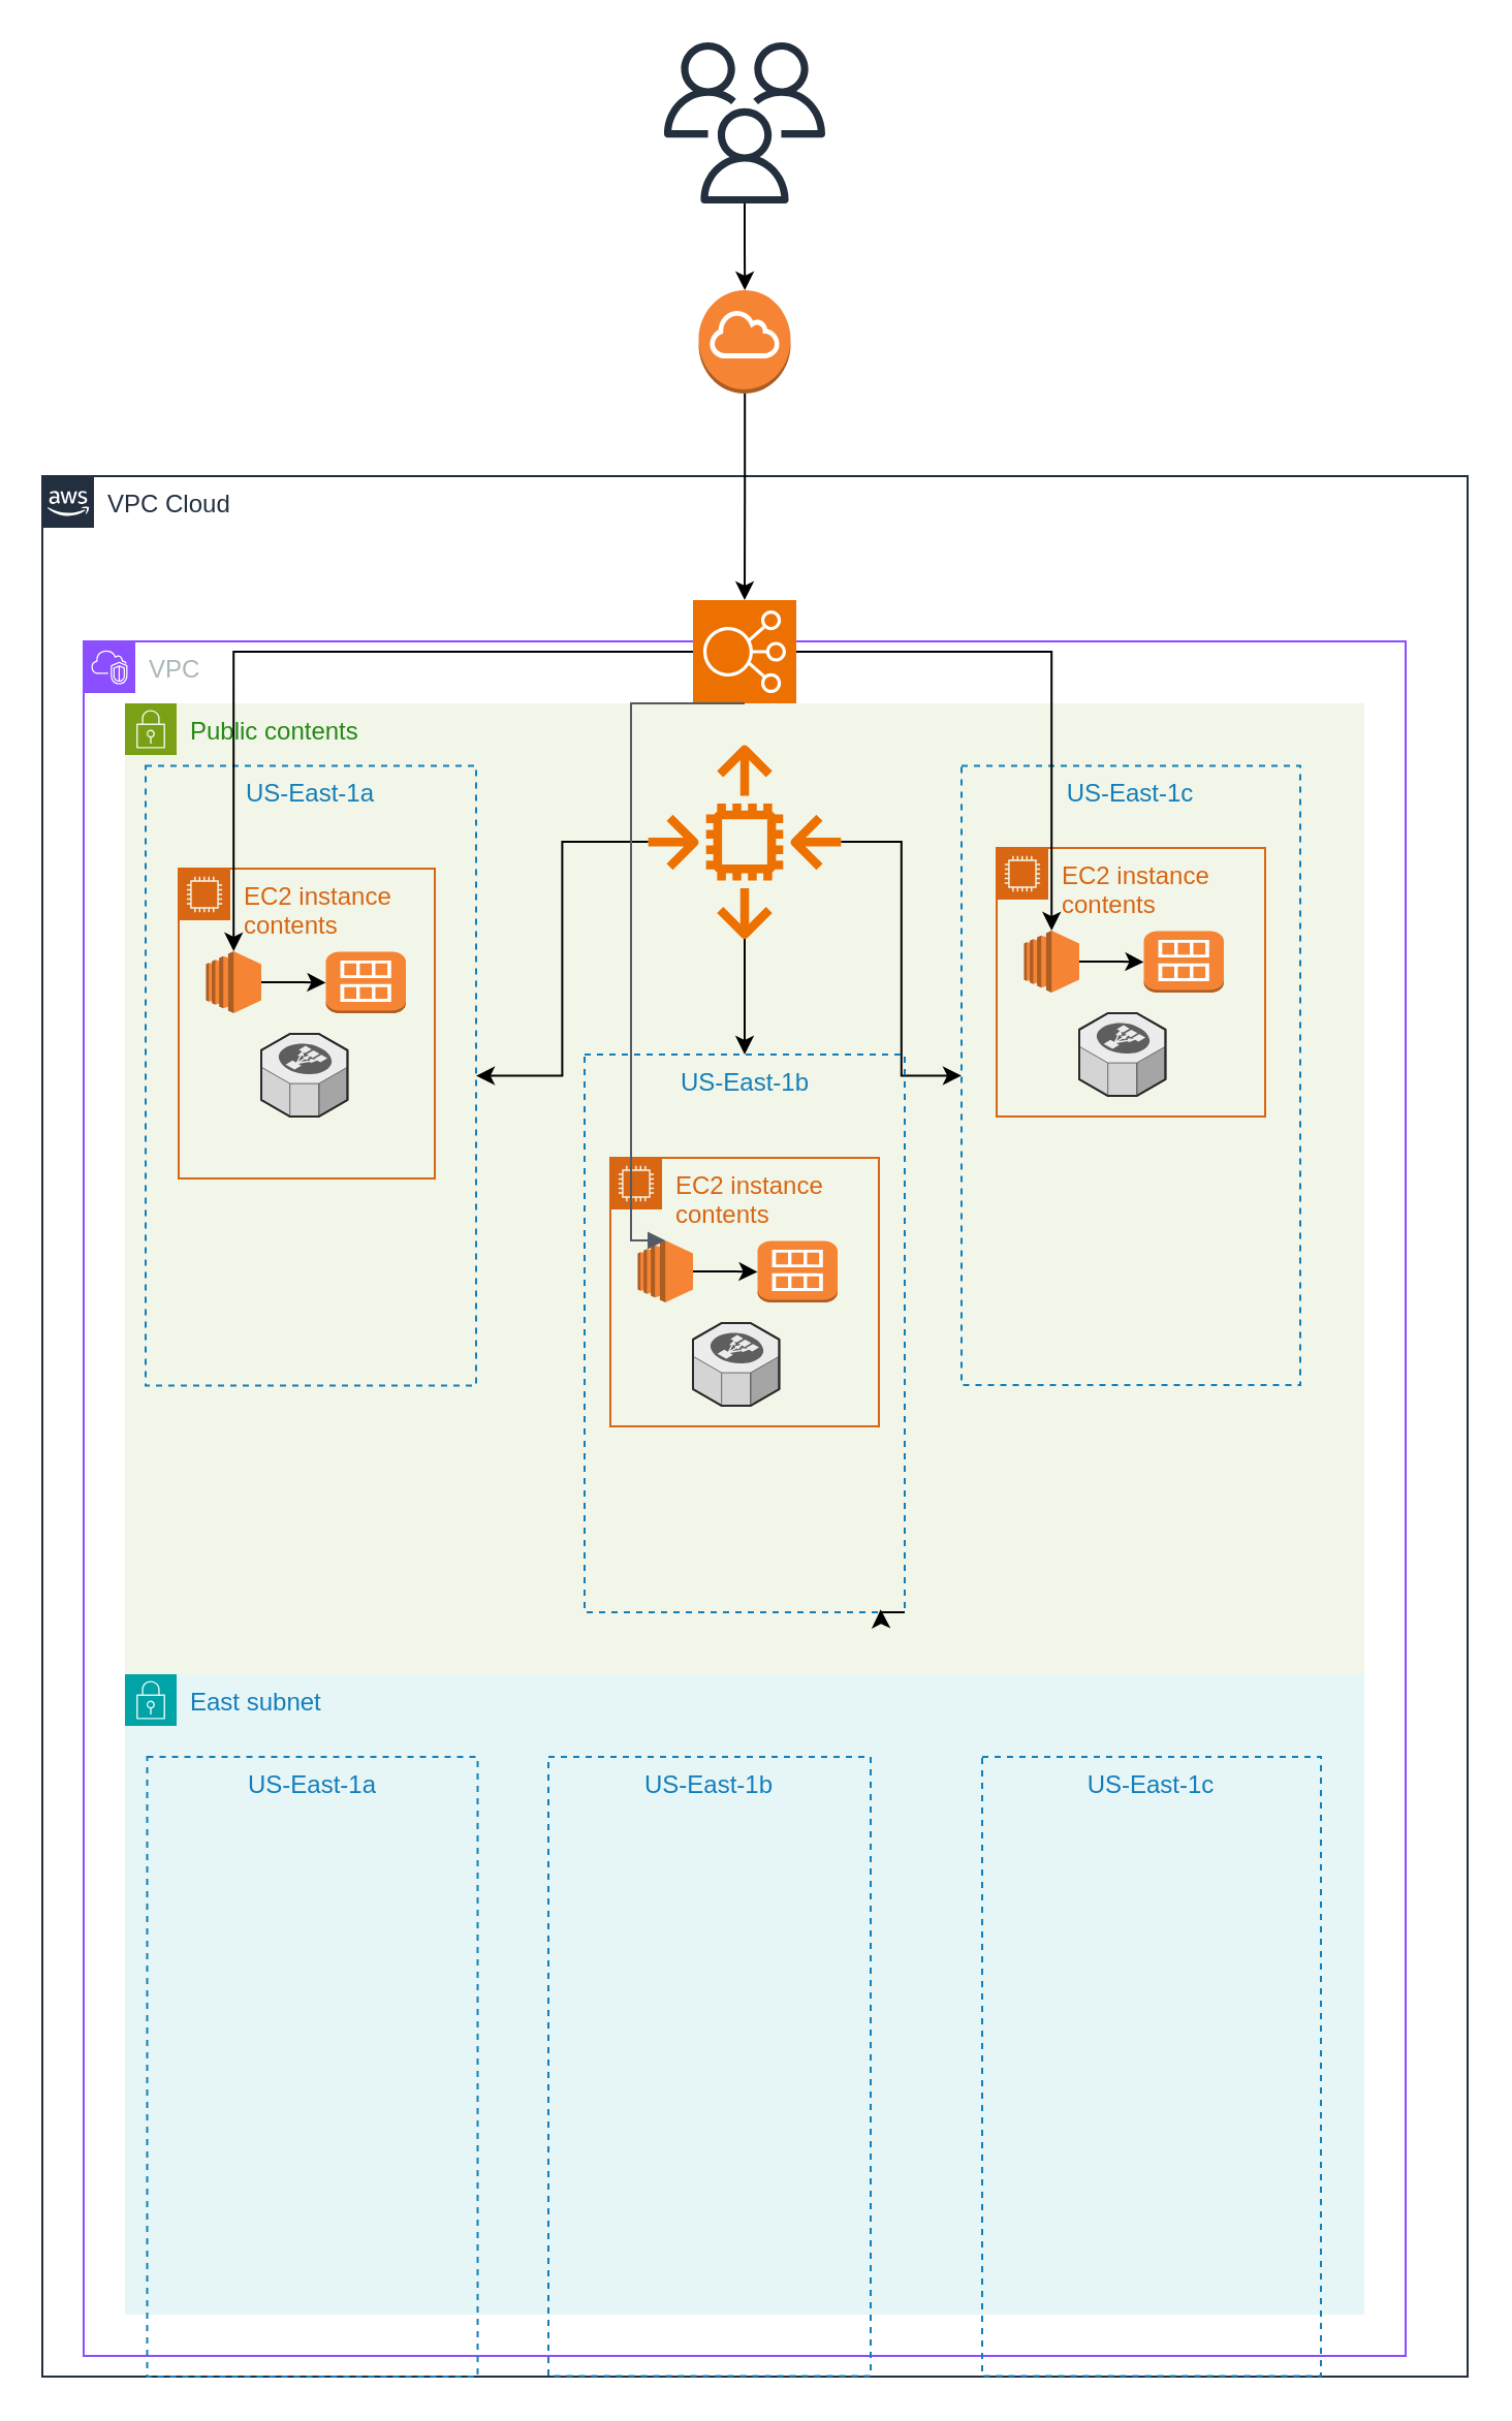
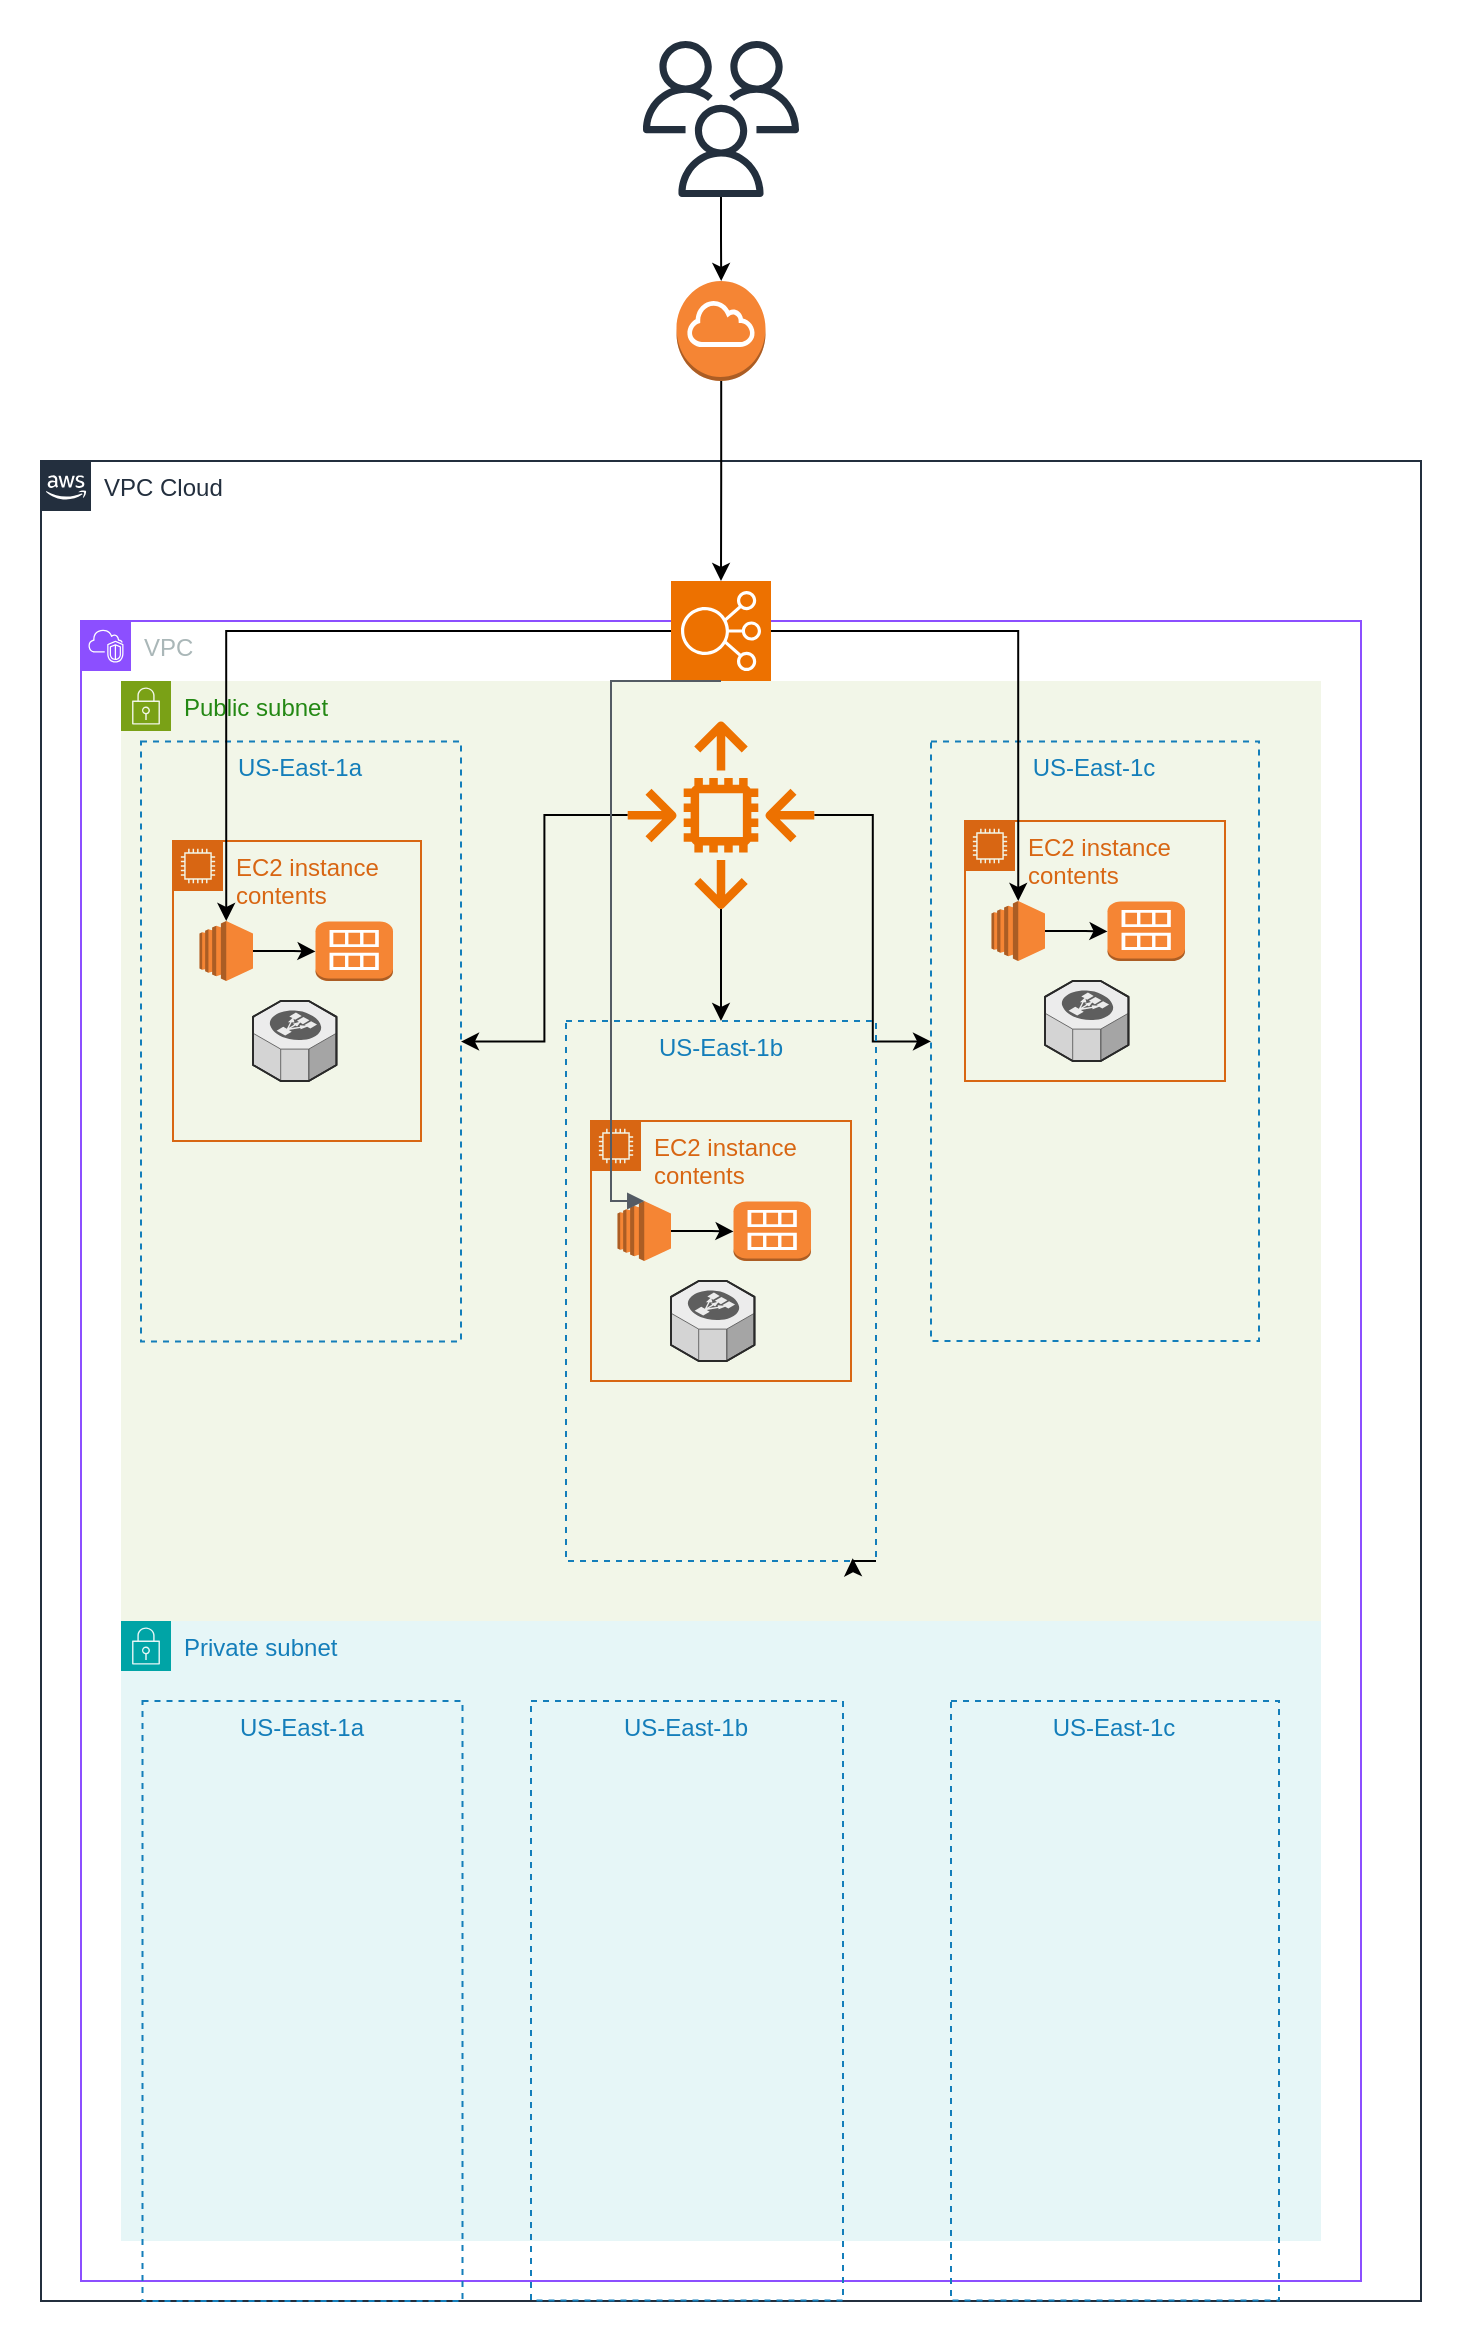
- <mxCell id="4" value="Public contents" style="points=[[0,0],[0.25,0],[0.5,0],[0.75,0],[1,0],[1,0.25],[1,0.5],[1,0.75],[1,1],[0.75,1],[0.5,1],[0.25,1],[0,1],[0,0.75],[0,0.5],[0,0.25]];outlineConnect=0;gradientColor=none;html=1;whiteSpace=wrap;fontSize=12;fontStyle=0;container=1;pointerEvents=0;collapsible=0;recursiveResize=0;shape=mxgraph.aws4.group;grIcon=mxgraph.aws4.group_security_group;grStroke=0;strokeColor=#7AA116;fillColor=#F2F6E8;verticalAlign=top;align=left;spacingLeft=30;fontColor=#248814;dashed=0;" vertex="1" parent="3"><mxGeometry x="20" y="30" width="600" height="470" as="geometry" /></mxCell>
+ <mxCell id="4" value="Public subnet" style="points=[[0,0],[0.25,0],[0.5,0],[0.75,0],[1,0],[1,0.25],[1,0.5],[1,0.75],[1,1],[0.75,1],[0.5,1],[0.25,1],[0,1],[0,0.75],[0,0.5],[0,0.25]];outlineConnect=0;gradientColor=none;html=1;whiteSpace=wrap;fontSize=12;fontStyle=0;container=1;pointerEvents=0;collapsible=0;recursiveResize=0;shape=mxgraph.aws4.group;grIcon=mxgraph.aws4.group_security_group;grStroke=0;strokeColor=#7AA116;fillColor=#F2F6E8;verticalAlign=top;align=left;spacingLeft=30;fontColor=#248814;dashed=0;" vertex="1" parent="3"><mxGeometry x="20" y="30" width="600" height="470" as="geometry" /></mxCell>
- <mxCell id="32" value="East subnet" style="points=[[0,0],[0.25,0],[0.5,0],[0.75,0],[1,0],[1,0.25],[1,0.5],[1,0.75],[1,1],[0.75,1],[0.5,1],[0.25,1],[0,1],[0,0.75],[0,0.5],[0,0.25]];outlineConnect=0;gradientColor=none;html=1;whiteSpace=wrap;fontSize=12;fontStyle=0;container=1;pointerEvents=0;collapsible=0;recursiveResize=0;shape=mxgraph.aws4.group;grIcon=mxgraph.aws4.group_security_group;grStroke=0;strokeColor=#00A4A6;fillColor=#E6F6F7;verticalAlign=top;align=left;spacingLeft=30;fontColor=#147EBA;dashed=0;" vertex="1" parent="3"><mxGeometry x="20" y="500" width="600" height="310" as="geometry" /></mxCell>
+ <mxCell id="32" value="Private subnet" style="points=[[0,0],[0.25,0],[0.5,0],[0.75,0],[1,0],[1,0.25],[1,0.5],[1,0.75],[1,1],[0.75,1],[0.5,1],[0.25,1],[0,1],[0,0.75],[0,0.5],[0,0.25]];outlineConnect=0;gradientColor=none;html=1;whiteSpace=wrap;fontSize=12;fontStyle=0;container=1;pointerEvents=0;collapsible=0;recursiveResize=0;shape=mxgraph.aws4.group;grIcon=mxgraph.aws4.group_security_group;grStroke=0;strokeColor=#00A4A6;fillColor=#E6F6F7;verticalAlign=top;align=left;spacingLeft=30;fontColor=#147EBA;dashed=0;" vertex="1" parent="3"><mxGeometry x="20" y="500" width="600" height="310" as="geometry" /></mxCell>
